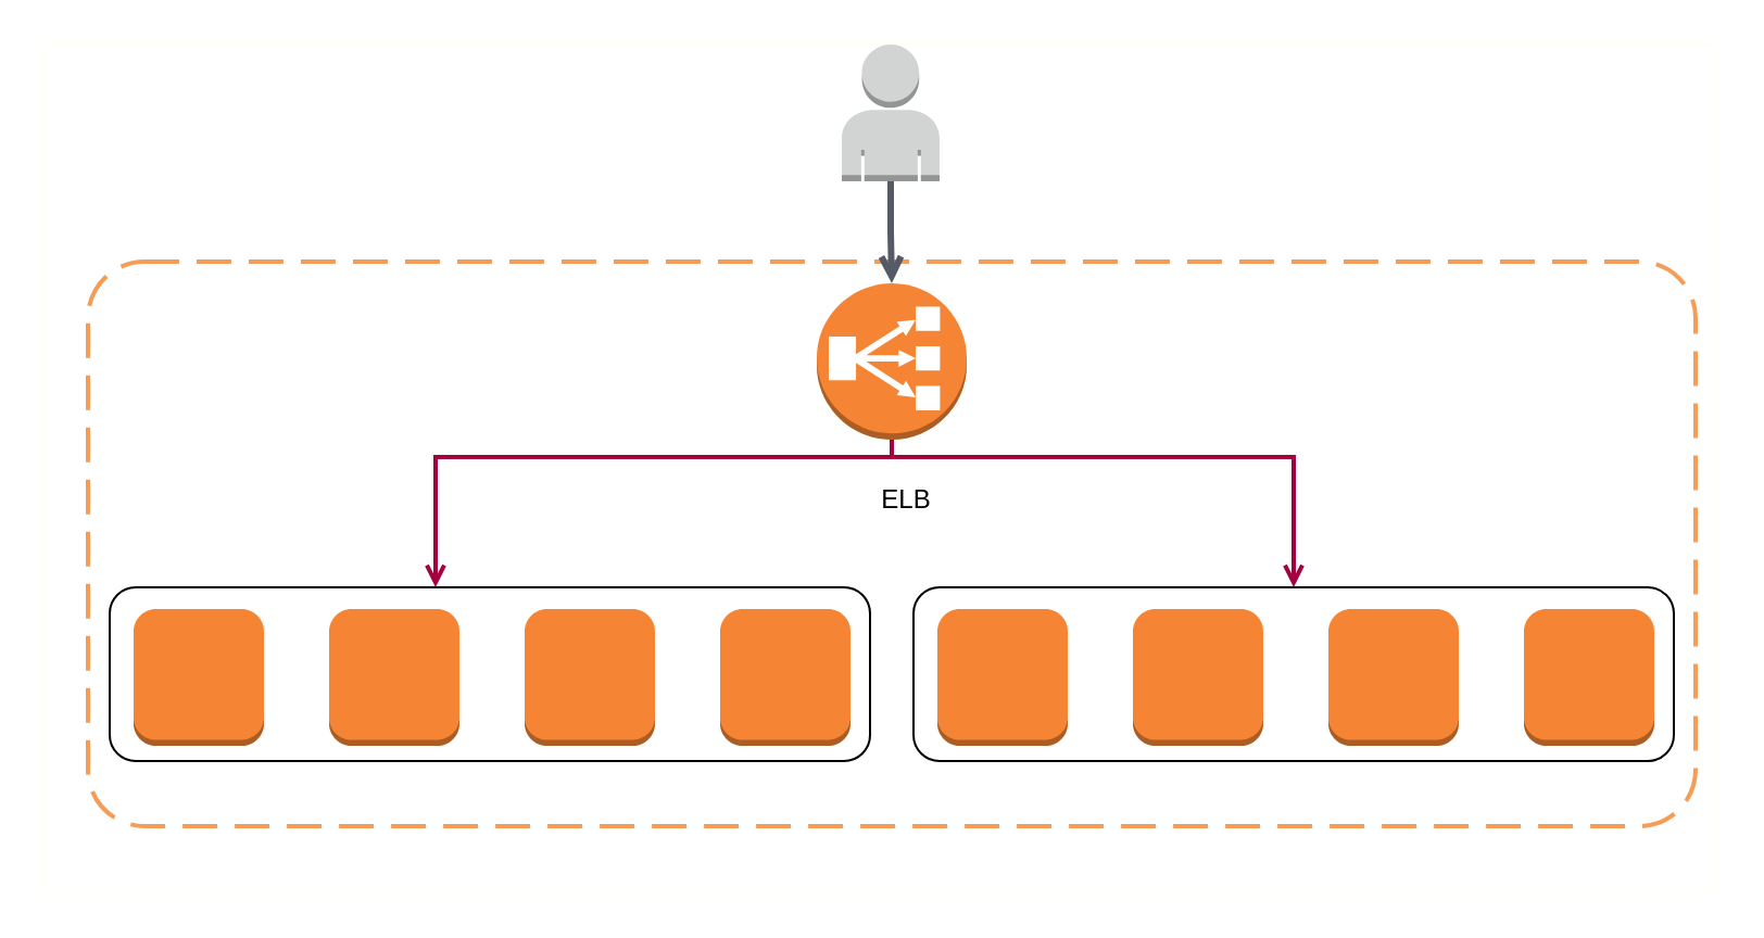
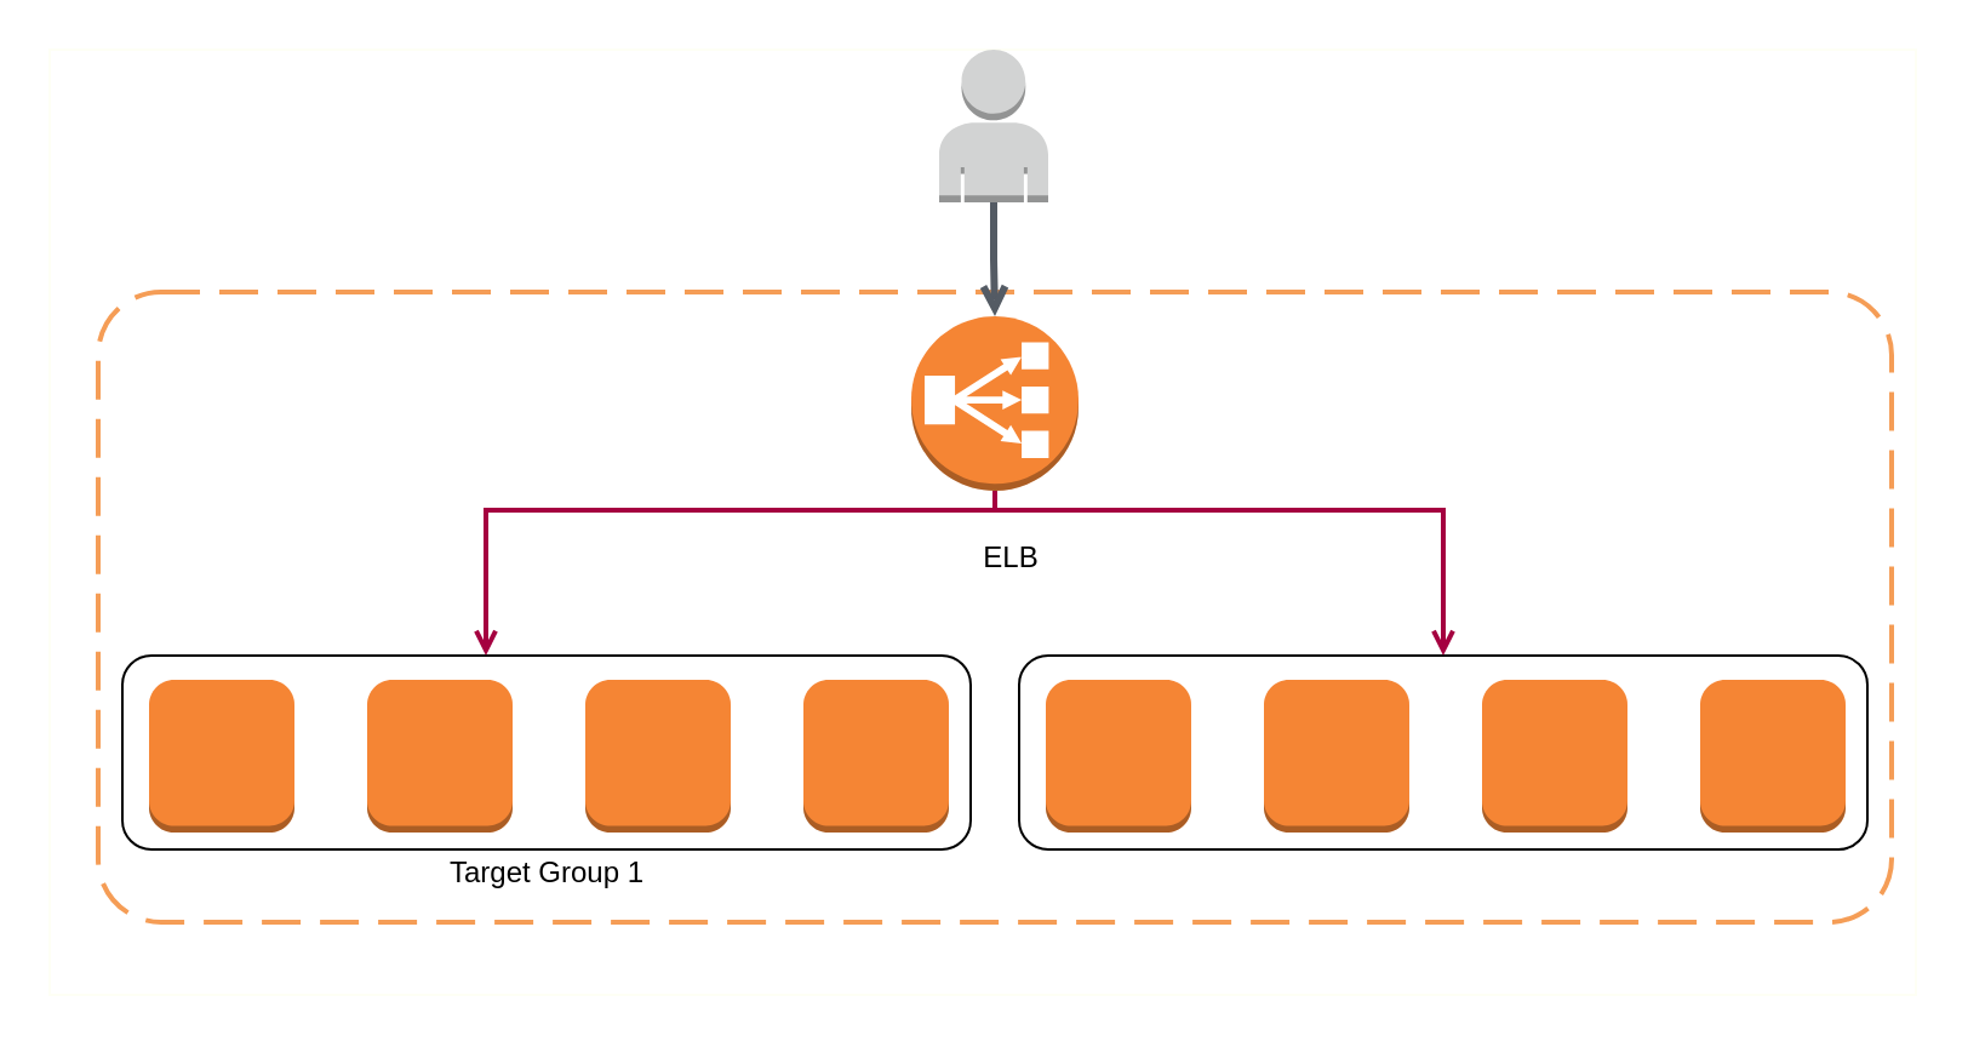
+ <mxCell id="5" value="Target Group 1" style="text;html=1;strokeColor=none;fillColor=none;align=center;verticalAlign=middle;whiteSpace=wrap;rounded=0;" parent="1" vertex="1"><mxGeometry x="180.5" y="350" width="89" height="20" as="geometry" /></mxCell>
